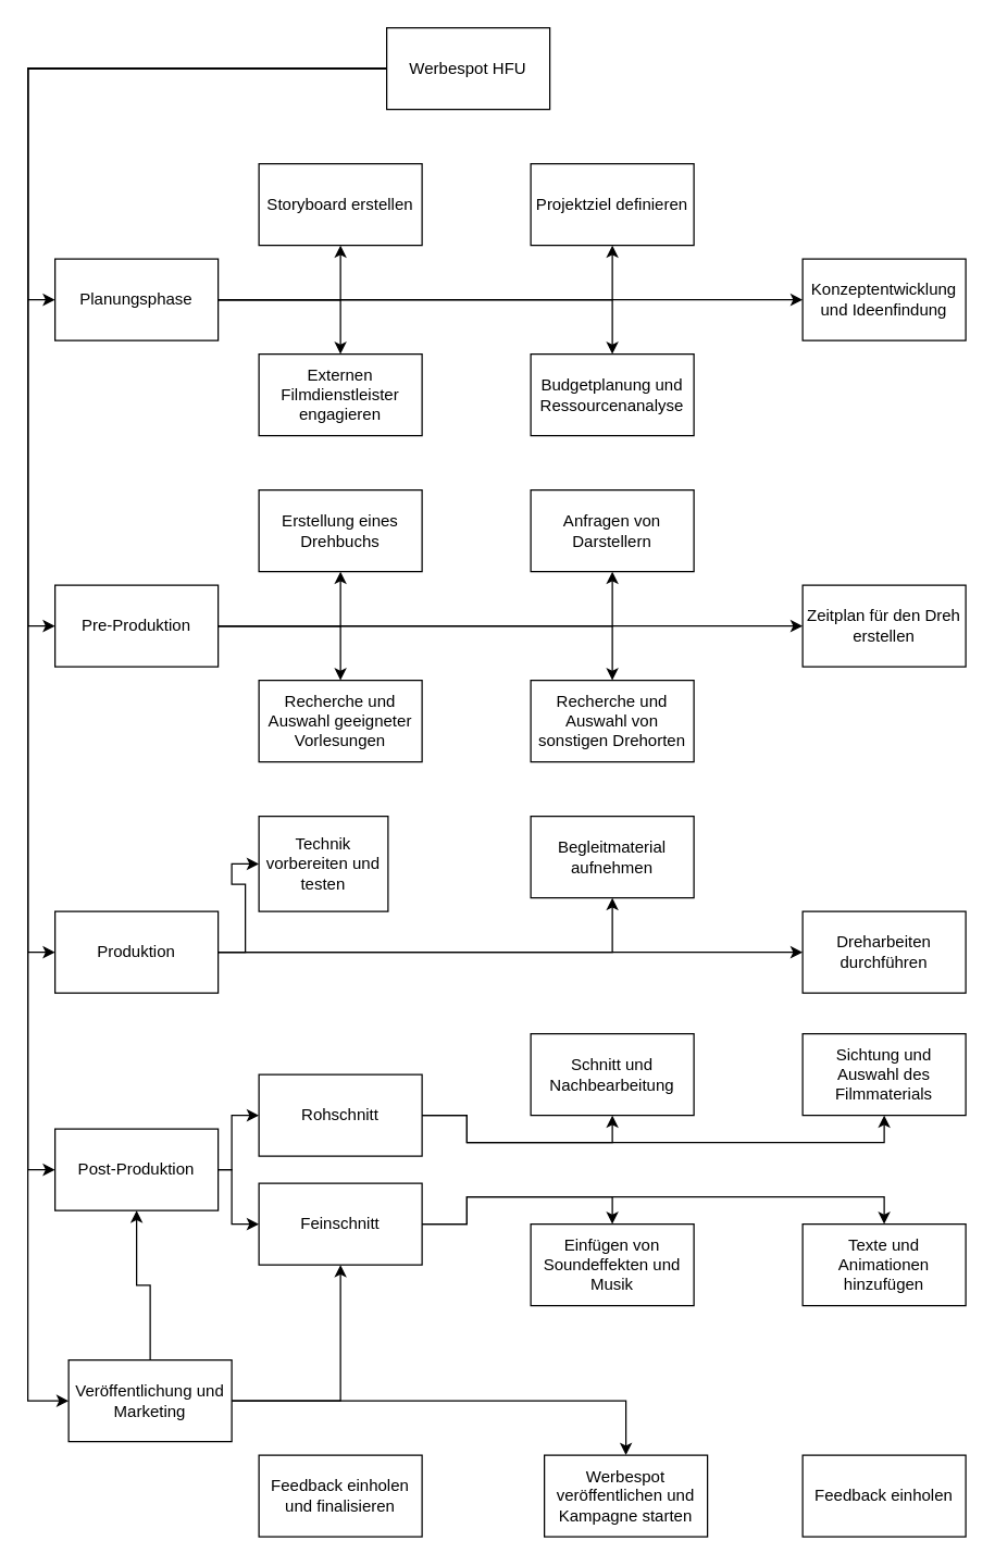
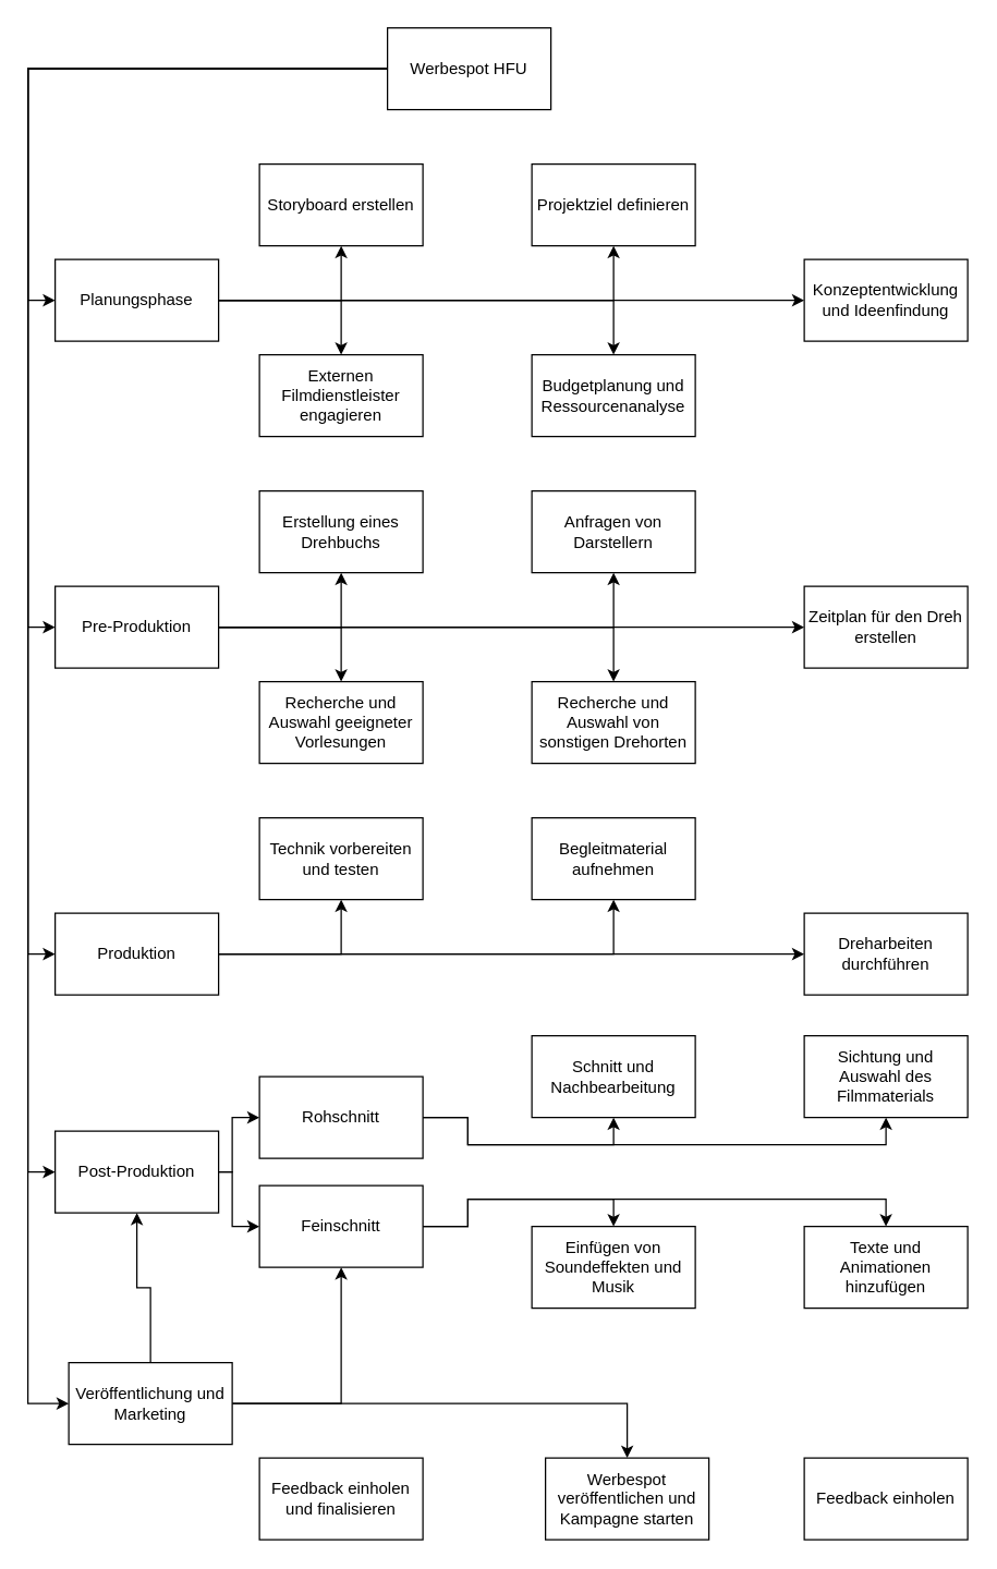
- <mxCell id="41" value="Technik vorbereiten und testen" style="whiteSpace=wrap;html=1;rounded=0;" vertex="1" parent="1"><mxGeometry x="190" y="600" width="95" height="70" as="geometry" /></mxCell>
+ <mxCell id="41" value="Technik vorbereiten und testen" style="whiteSpace=wrap;html=1;rounded=0;" vertex="1" parent="1"><mxGeometry x="190" y="600" width="120" height="60" as="geometry" /></mxCell>
